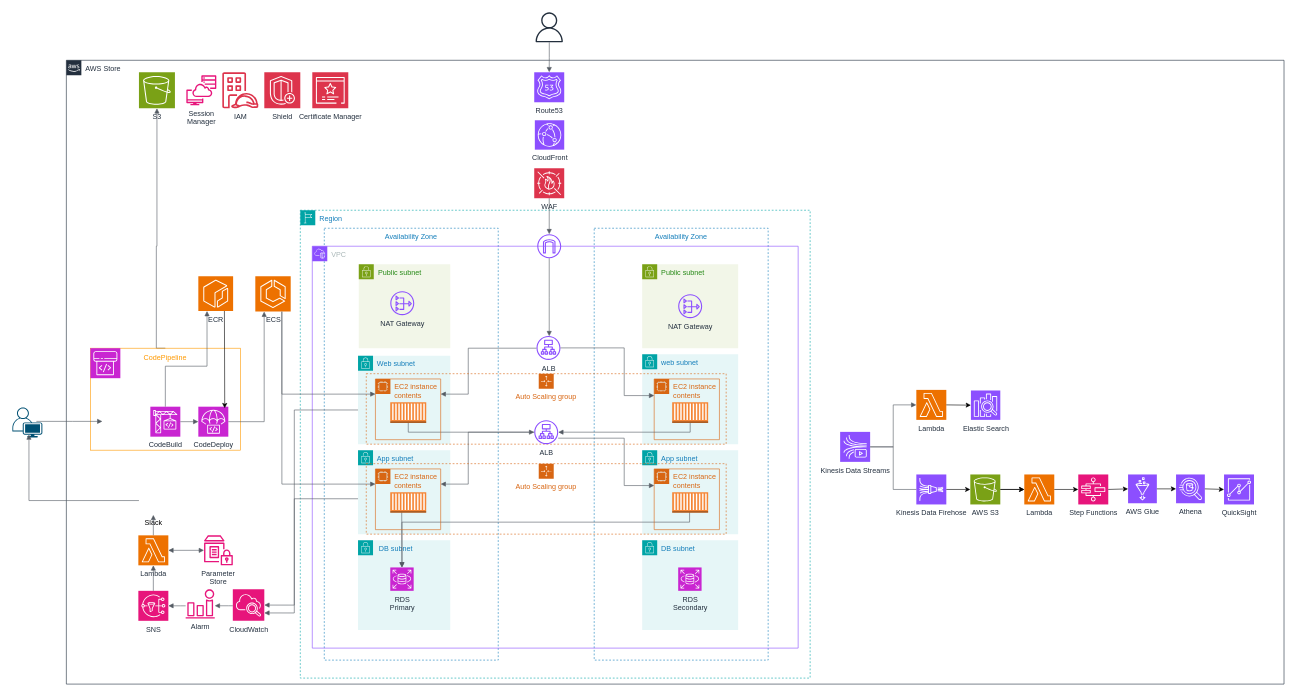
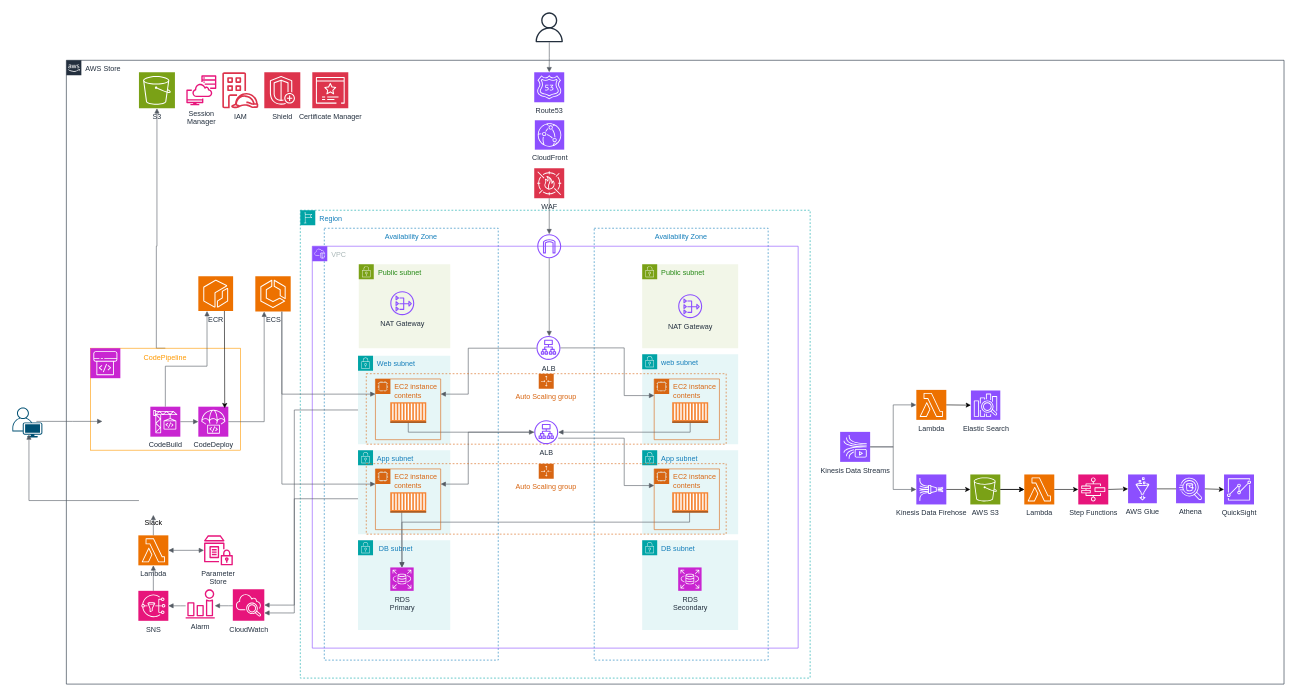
- <mxCell id="55" value="" style="endArrow=classic;html=1;rounded=0;exitX=1;exitY=0.5;exitDx=0;exitDy=0;exitPerimeter=0;entryX=0;entryY=0.5;entryDx=0;entryDy=0;entryPerimeter=0;" parent="1" source="48" target="47" edge="1"><mxGeometry width="50" height="50" relative="1" as="geometry"><mxPoint x="1860" y="960.5" as="sourcePoint" /><mxPoint x="1910" y="910.5" as="targetPoint" /></mxGeometry></mxCell>
+ <mxCell id="55" value="" style="endArrow=none;html=1;rounded=0;exitX=1;exitY=0.5;exitDx=0;exitDy=0;exitPerimeter=0;entryX=0;entryY=0.5;entryDx=0;entryDy=0;entryPerimeter=0;" parent="1" source="48" target="47" edge="1"><mxGeometry width="50" height="50" relative="1" as="geometry"><mxPoint x="1860" y="960.5" as="sourcePoint" /><mxPoint x="1910" y="910.5" as="targetPoint" /></mxGeometry></mxCell>
- <mxCell id="56" value="" style="edgeStyle=orthogonalEdgeStyle;html=1;endArrow=none;elbow=vertical;startArrow=none;endFill=1;strokeColor=#545B64;rounded=0;entryX=0;entryY=0.5;entryDx=0;entryDy=0;entryPerimeter=0;exitX=1;exitY=0.5;exitDx=0;exitDy=0;exitPerimeter=0;" parent="1" source="36" target="45" edge="1"><mxGeometry width="100" relative="1" as="geometry"><mxPoint x="1527" y="699.5" as="sourcePoint" /><mxPoint x="1667" y="778.5" as="targetPoint" /></mxGeometry></mxCell>
+ <mxCell id="56" value="" style="edgeStyle=orthogonalEdgeStyle;html=1;endArrow=block;elbow=vertical;startArrow=none;endFill=1;strokeColor=#545B64;rounded=0;entryX=0;entryY=0.5;entryDx=0;entryDy=0;entryPerimeter=0;exitX=1;exitY=0.5;exitDx=0;exitDy=0;exitPerimeter=0;" parent="1" source="36" target="45" edge="1"><mxGeometry width="100" relative="1" as="geometry"><mxPoint x="1527" y="699.5" as="sourcePoint" /><mxPoint x="1667" y="778.5" as="targetPoint" /></mxGeometry></mxCell>
